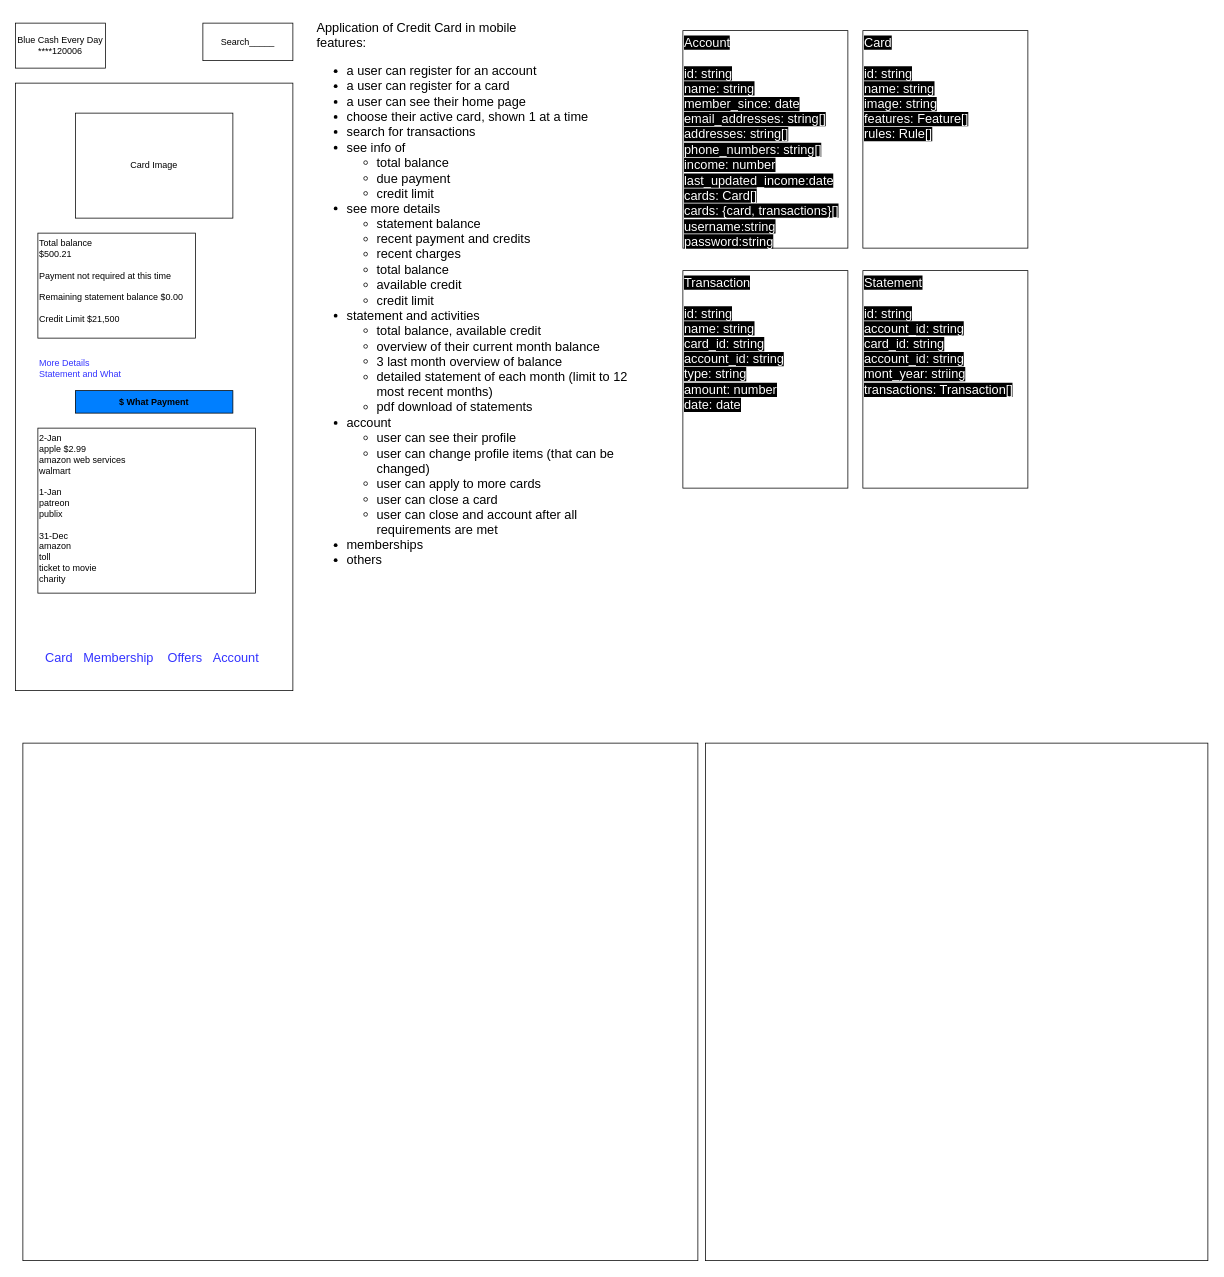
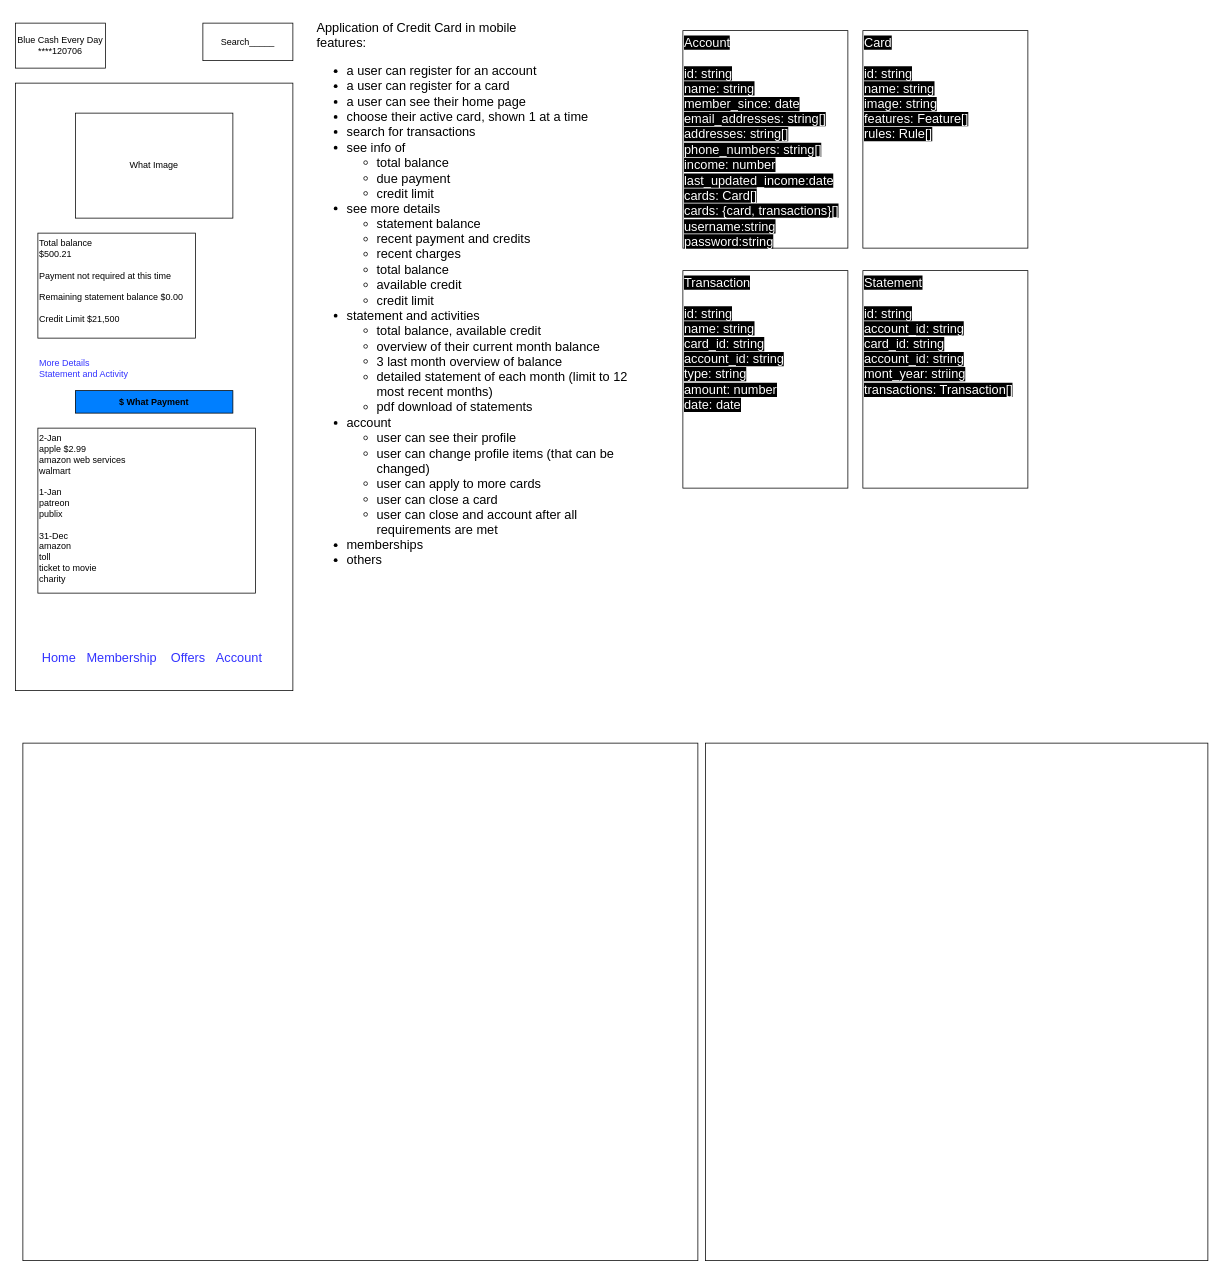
- <mxCell id="2" value="Blue Cash Every Day&lt;br&gt;****120006" style="whiteSpace=wrap;html=1;" parent="1" vertex="1"><mxGeometry x="20" y="30" width="120" height="60" as="geometry" /></mxCell>
+ <mxCell id="2" value="Blue Cash Every Day&lt;br&gt;****120706" style="whiteSpace=wrap;html=1;" parent="1" vertex="1"><mxGeometry x="20" y="30" width="120" height="60" as="geometry" /></mxCell>
- <mxCell id="5" value="Card Image" style="whiteSpace=wrap;html=1;" parent="1" vertex="1"><mxGeometry x="100" y="150" width="210" height="140" as="geometry" /></mxCell>
+ <mxCell id="5" value="What Image" style="whiteSpace=wrap;html=1;" parent="1" vertex="1"><mxGeometry x="100" y="150" width="210" height="140" as="geometry" /></mxCell>
- <mxCell id="7" value="More Details&lt;br&gt;Statement and What" style="text;strokeColor=none;align=left;fillColor=none;html=1;verticalAlign=top;whiteSpace=wrap;rounded=0;fontColor=#3333FF;" parent="1" vertex="1"><mxGeometry x="50" y="470" width="140" height="50" as="geometry" /></mxCell>
+ <mxCell id="7" value="More Details&lt;br&gt;Statement and Activity" style="text;strokeColor=none;align=left;fillColor=none;html=1;verticalAlign=top;whiteSpace=wrap;rounded=0;fontColor=#3333FF;" parent="1" vertex="1"><mxGeometry x="50" y="470" width="140" height="50" as="geometry" /></mxCell>
- <mxCell id="10" value="Card&amp;nbsp; &amp;nbsp;Membership&amp;nbsp; &amp;nbsp; Offers&amp;nbsp; &amp;nbsp;Account" style="text;strokeColor=none;align=center;fillColor=none;html=1;verticalAlign=top;whiteSpace=wrap;rounded=0;fontColor=#3333FF;fontSize=17;" parent="1" vertex="1"><mxGeometry x="35" y="860" width="335" height="50" as="geometry" /></mxCell>
+ <mxCell id="10" value="Home&amp;nbsp; &amp;nbsp;Membership&amp;nbsp; &amp;nbsp; Offers&amp;nbsp; &amp;nbsp;Account" style="text;strokeColor=none;align=center;fillColor=none;html=1;verticalAlign=top;whiteSpace=wrap;rounded=0;fontColor=#3333FF;fontSize=17;" parent="1" vertex="1"><mxGeometry x="35" y="860" width="335" height="50" as="geometry" /></mxCell>
